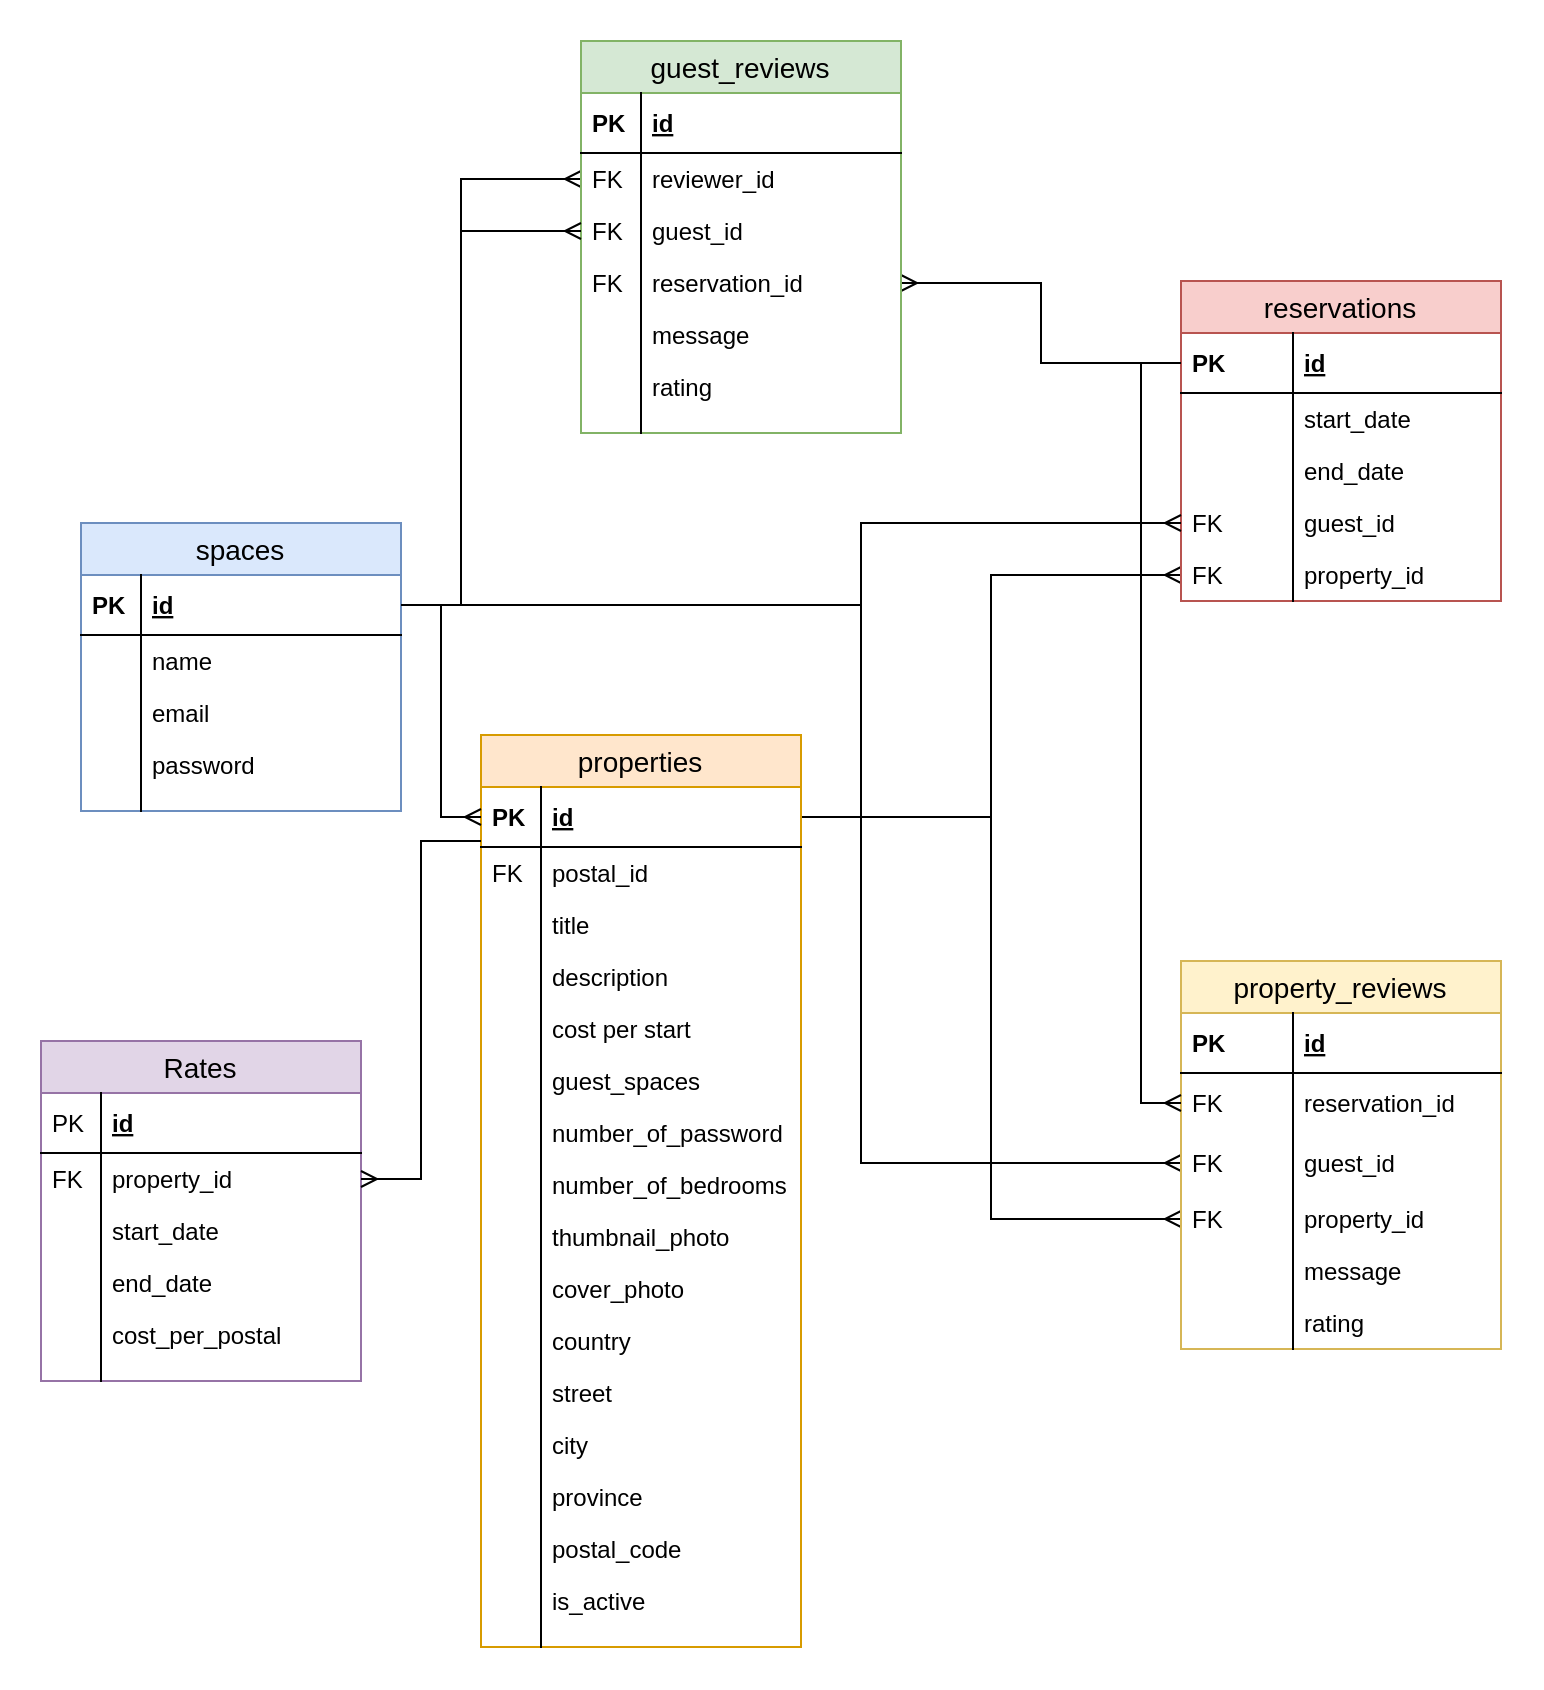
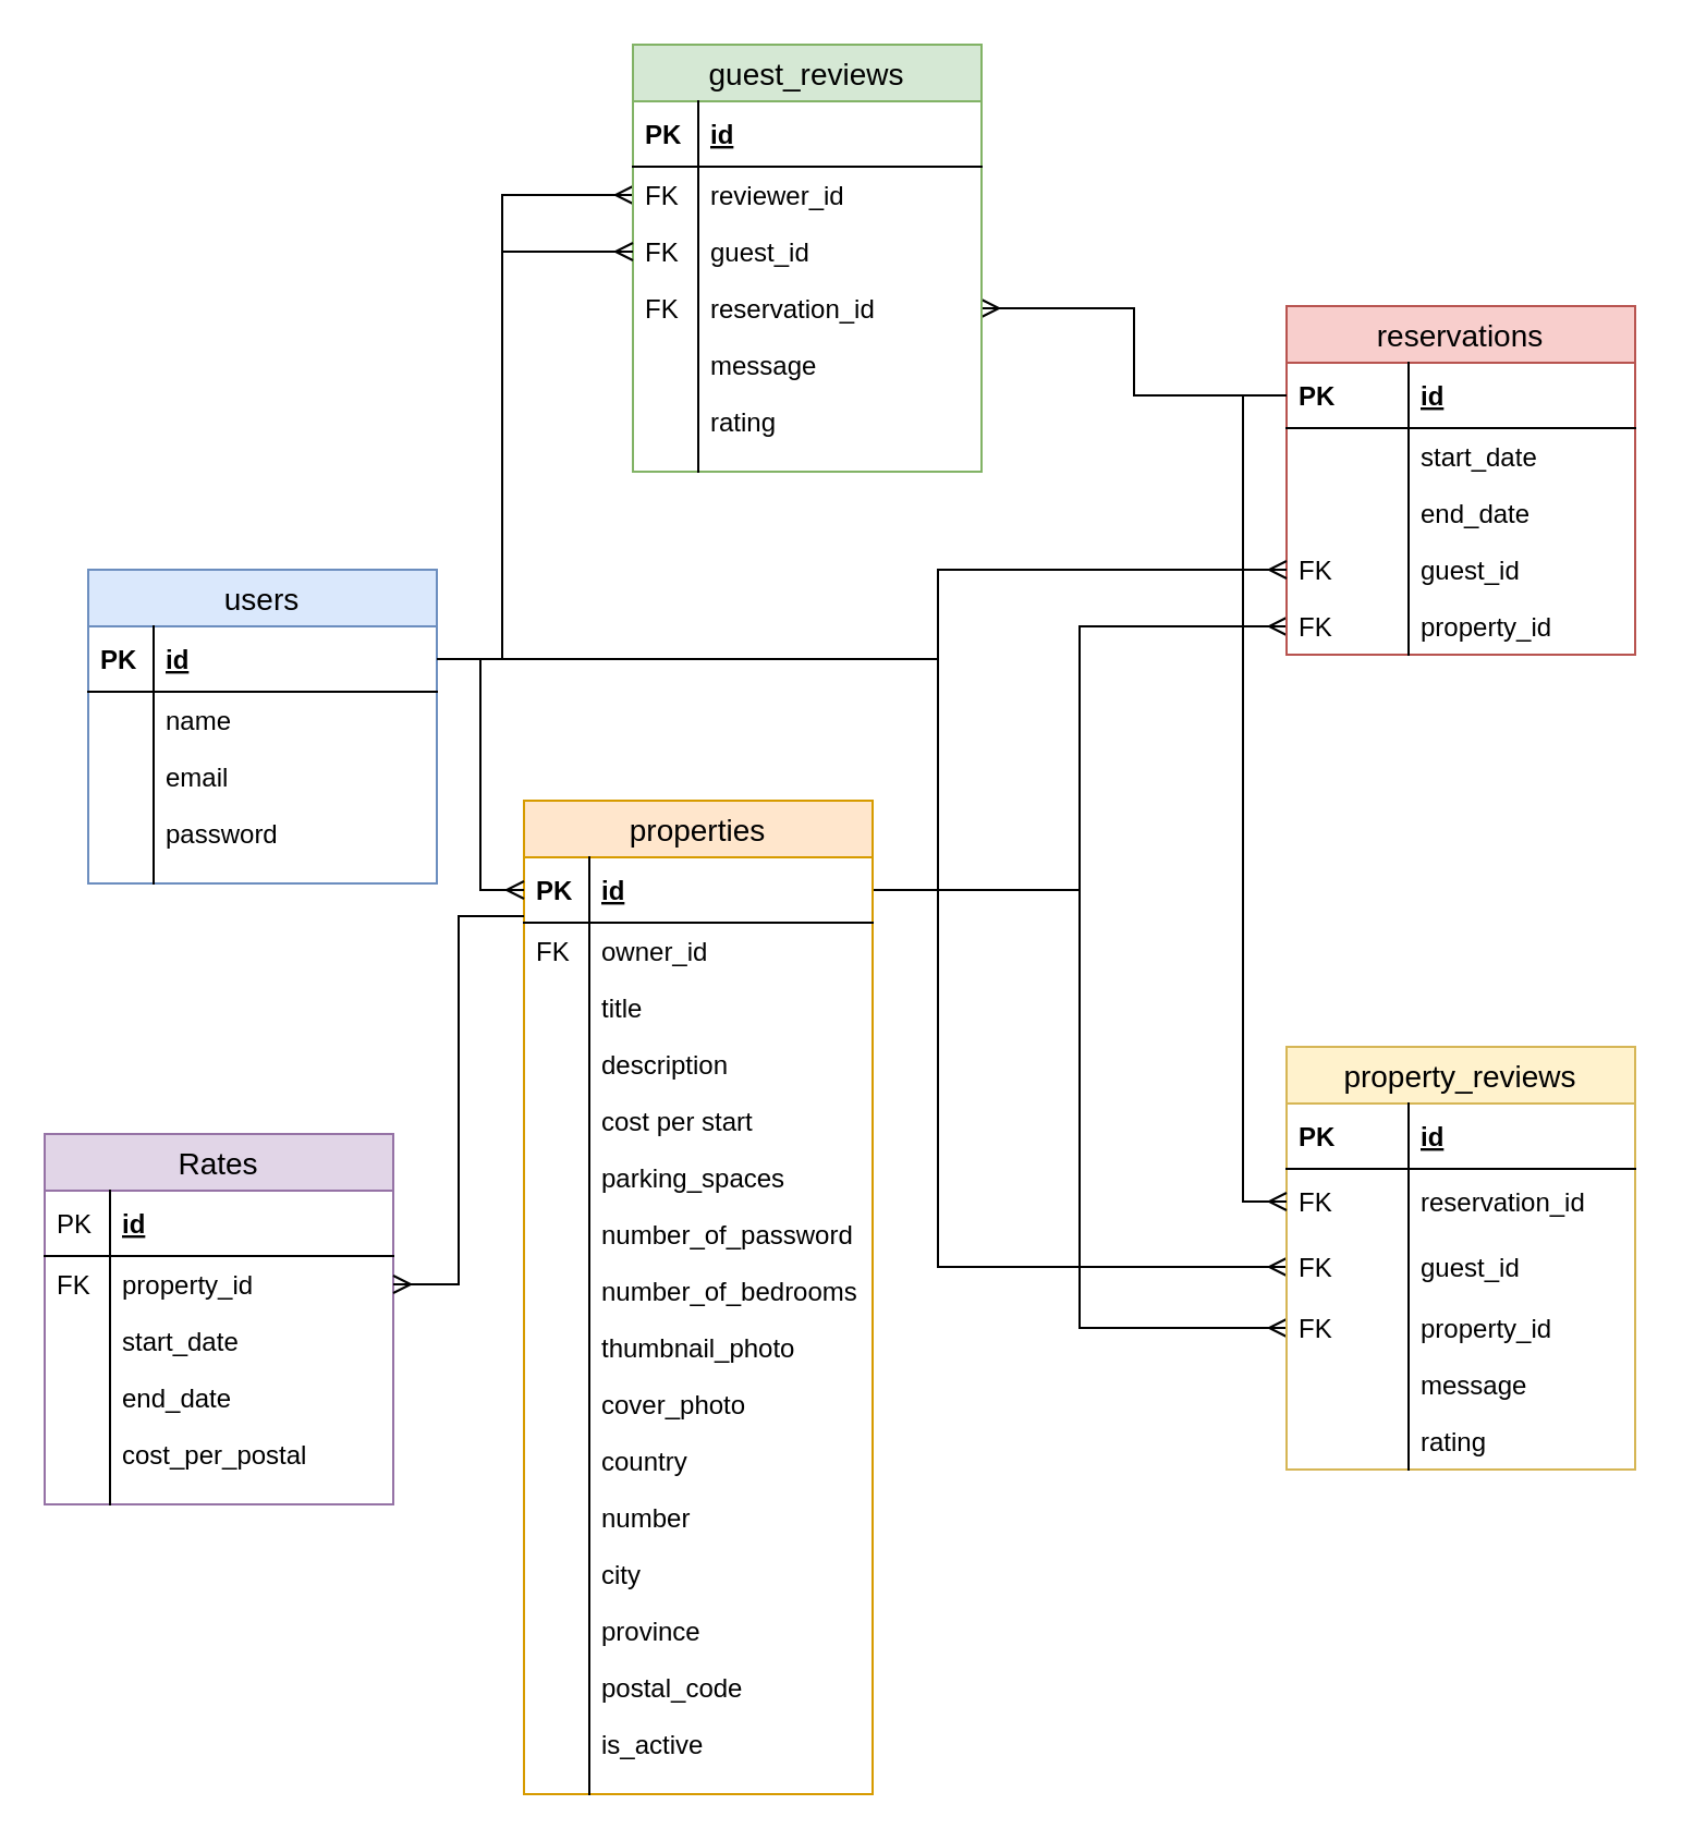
- <mxCell id="95" value="spaces" style="swimlane;fontStyle=0;childLayout=stackLayout;horizontal=1;startSize=26;horizontalStack=0;resizeParent=1;resizeParentMax=0;resizeLast=0;collapsible=1;marginBottom=0;align=center;fontSize=14;fillColor=#dae8fc;strokeColor=#6c8ebf;" parent="1" vertex="1"><mxGeometry x="40" y="261" width="160" height="144" as="geometry" /></mxCell>
+ <mxCell id="95" value="users" style="swimlane;fontStyle=0;childLayout=stackLayout;horizontal=1;startSize=26;horizontalStack=0;resizeParent=1;resizeParentMax=0;resizeLast=0;collapsible=1;marginBottom=0;align=center;fontSize=14;fillColor=#dae8fc;strokeColor=#6c8ebf;" parent="1" vertex="1"><mxGeometry x="40" y="261" width="160" height="144" as="geometry" /></mxCell>
- <mxCell id="62" value="postal_id" style="shape=partialRectangle;top=0;left=0;right=0;bottom=0;align=left;verticalAlign=top;fillColor=none;spacingLeft=34;spacingRight=4;overflow=hidden;rotatable=0;points=[[0,0.5],[1,0.5]];portConstraint=eastwest;dropTarget=0;fontSize=12;" parent="59" vertex="1"><mxGeometry y="56" width="160" height="26" as="geometry" /></mxCell>
+ <mxCell id="62" value="owner_id" style="shape=partialRectangle;top=0;left=0;right=0;bottom=0;align=left;verticalAlign=top;fillColor=none;spacingLeft=34;spacingRight=4;overflow=hidden;rotatable=0;points=[[0,0.5],[1,0.5]];portConstraint=eastwest;dropTarget=0;fontSize=12;" parent="59" vertex="1"><mxGeometry y="56" width="160" height="26" as="geometry" /></mxCell>
- <mxCell id="70" value="guest_spaces" style="shape=partialRectangle;top=0;left=0;right=0;bottom=0;align=left;verticalAlign=top;fillColor=none;spacingLeft=34;spacingRight=4;overflow=hidden;rotatable=0;points=[[0,0.5],[1,0.5]];portConstraint=eastwest;dropTarget=0;fontSize=12;" parent="59" vertex="1"><mxGeometry y="160" width="160" height="26" as="geometry" /></mxCell>
+ <mxCell id="70" value="parking_spaces" style="shape=partialRectangle;top=0;left=0;right=0;bottom=0;align=left;verticalAlign=top;fillColor=none;spacingLeft=34;spacingRight=4;overflow=hidden;rotatable=0;points=[[0,0.5],[1,0.5]];portConstraint=eastwest;dropTarget=0;fontSize=12;" parent="59" vertex="1"><mxGeometry y="160" width="160" height="26" as="geometry" /></mxCell>
- <mxCell id="82" value="street" style="shape=partialRectangle;top=0;left=0;right=0;bottom=0;align=left;verticalAlign=top;fillColor=none;spacingLeft=34;spacingRight=4;overflow=hidden;rotatable=0;points=[[0,0.5],[1,0.5]];portConstraint=eastwest;dropTarget=0;fontSize=12;" parent="59" vertex="1"><mxGeometry y="316" width="160" height="26" as="geometry" /></mxCell>
+ <mxCell id="82" value="number" style="shape=partialRectangle;top=0;left=0;right=0;bottom=0;align=left;verticalAlign=top;fillColor=none;spacingLeft=34;spacingRight=4;overflow=hidden;rotatable=0;points=[[0,0.5],[1,0.5]];portConstraint=eastwest;dropTarget=0;fontSize=12;" parent="59" vertex="1"><mxGeometry y="316" width="160" height="26" as="geometry" /></mxCell>
